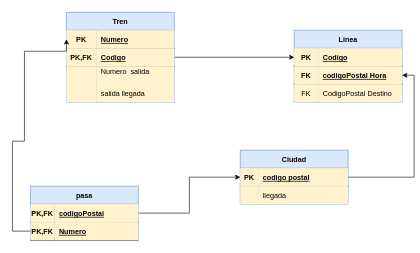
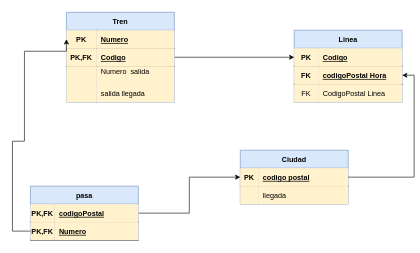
- <mxCell id="25" value="CodigoPostal Destino" style="shape=partialRectangle;connectable=0;fillColor=#fff2cc;top=0;left=0;bottom=0;right=0;align=left;spacingLeft=6;overflow=hidden;strokeColor=#d6b656;" parent="23" vertex="1"><mxGeometry x="40" width="140" height="30" as="geometry"><mxRectangle width="140" height="30" as="alternateBounds" /></mxGeometry></mxCell>
+ <mxCell id="25" value="CodigoPostal Linea" style="shape=partialRectangle;connectable=0;fillColor=#fff2cc;top=0;left=0;bottom=0;right=0;align=left;spacingLeft=6;overflow=hidden;strokeColor=#d6b656;" parent="23" vertex="1"><mxGeometry x="40" width="140" height="30" as="geometry"><mxRectangle width="140" height="30" as="alternateBounds" /></mxGeometry></mxCell>
